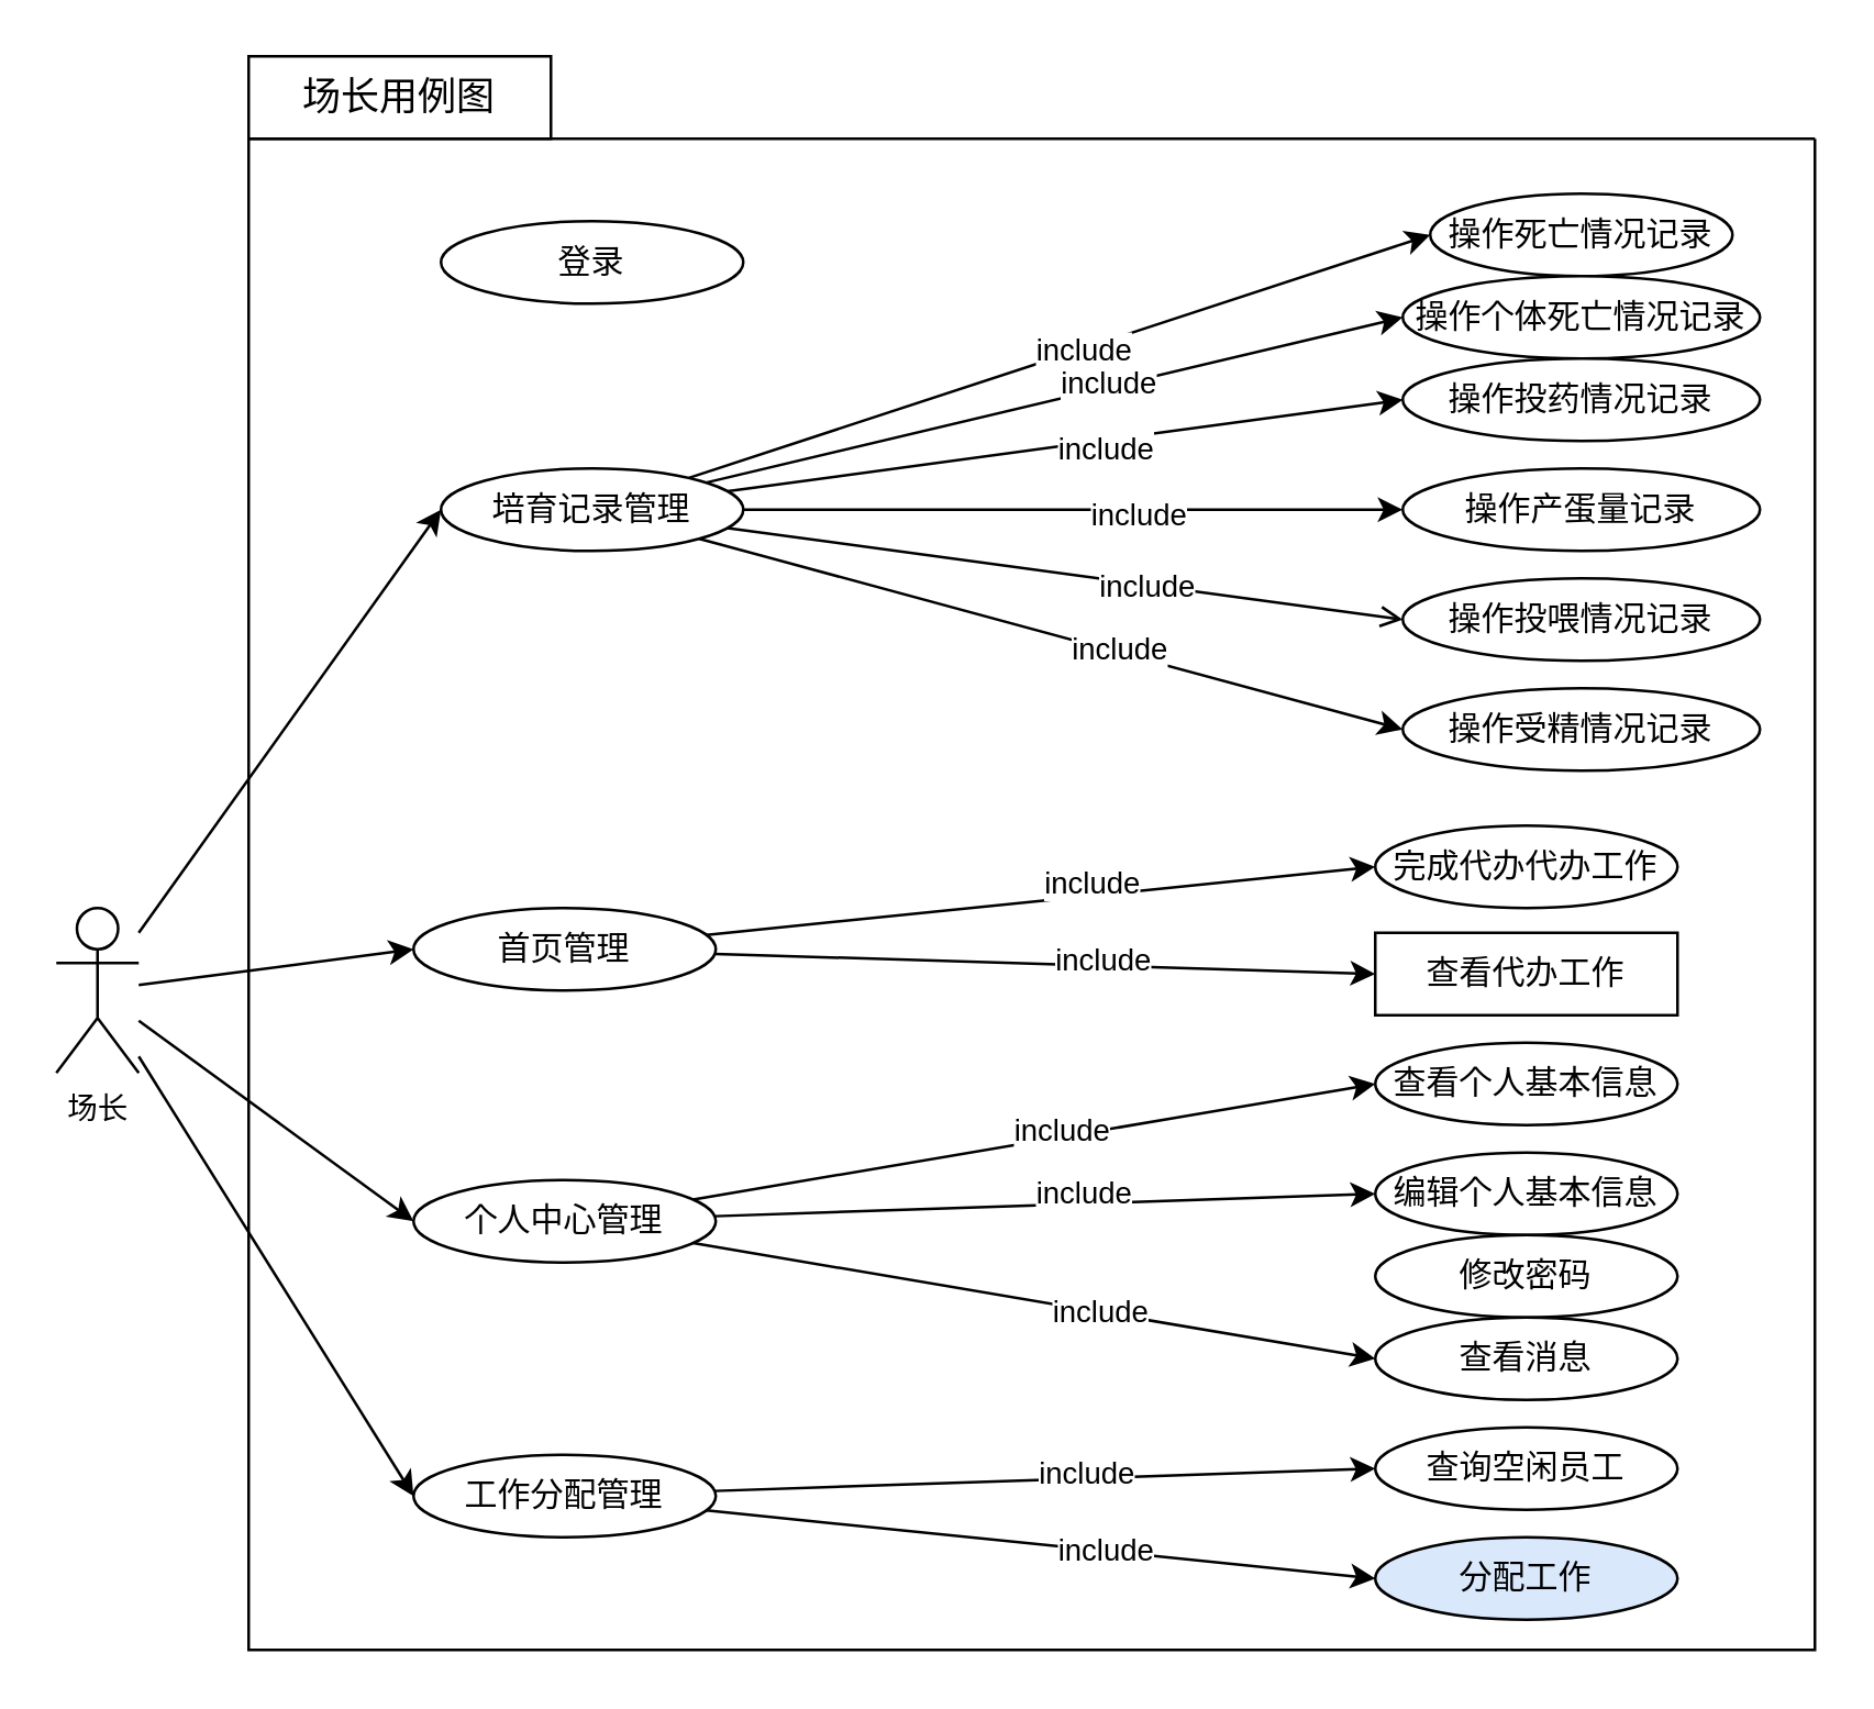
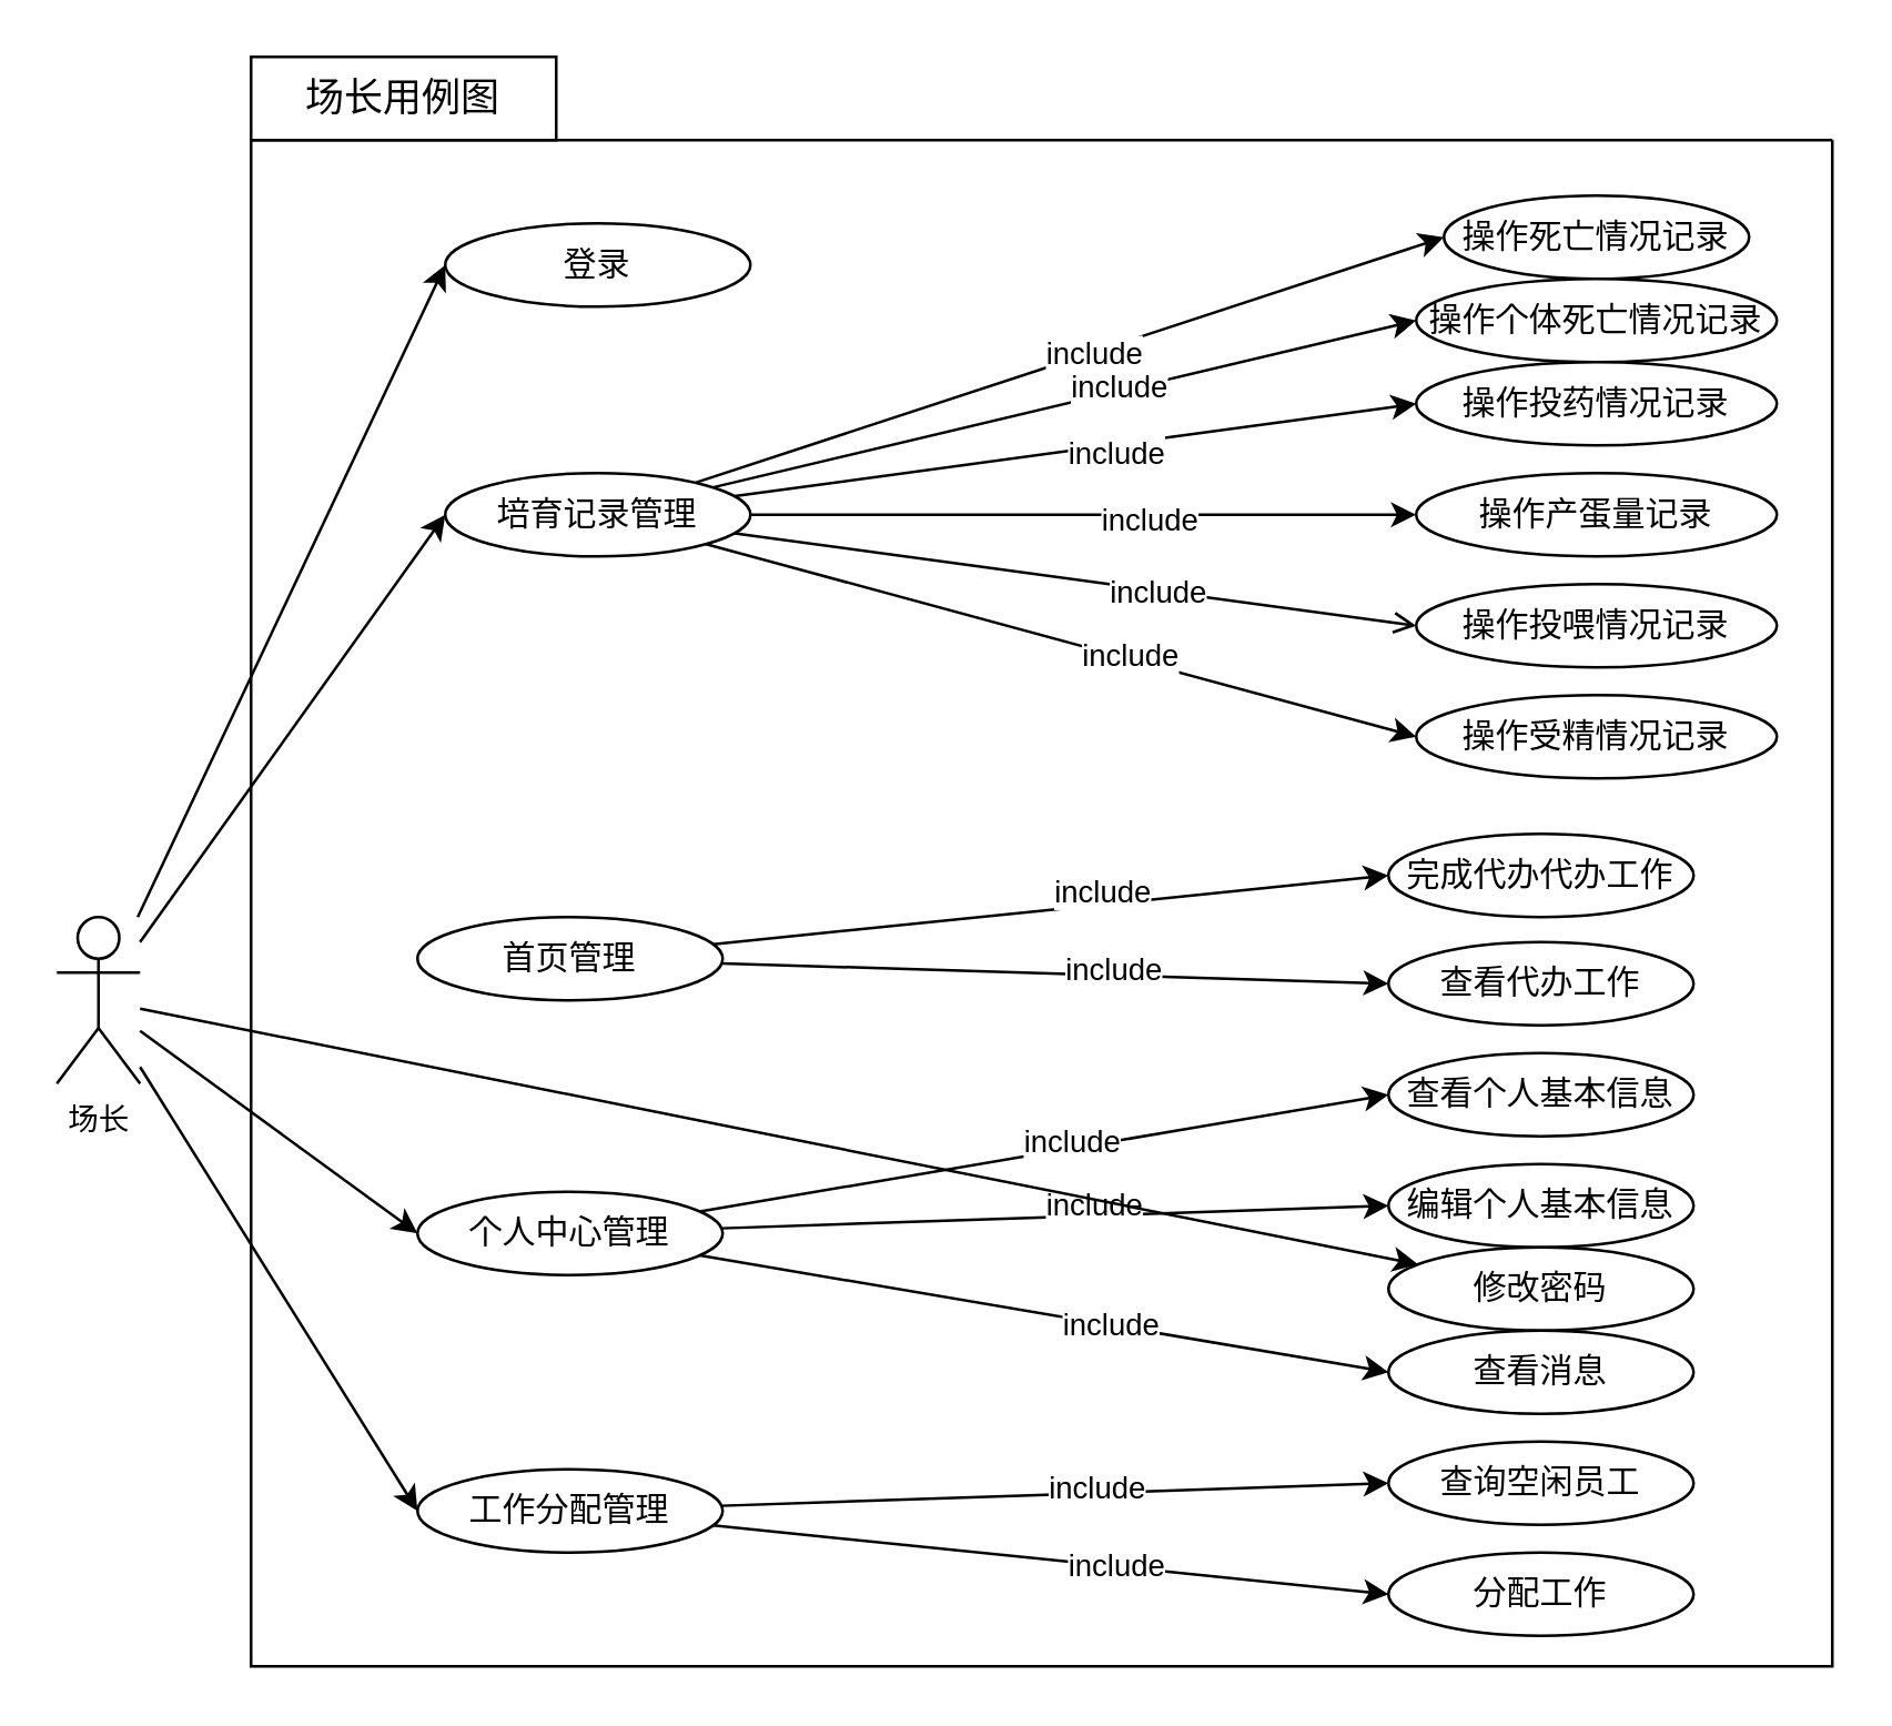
+ <mxCell id="48" style="edgeStyle=none;html=1;entryX=0;entryY=0.5;entryDx=0;entryDy=0;fontSize=11;" parent="1" source="53" target="3" edge="1"><mxGeometry relative="1" as="geometry" /></mxCell>
- <mxCell id="50" style="edgeStyle=none;html=1;entryX=0;entryY=0.5;entryDx=0;entryDy=0;fontSize=11;" parent="1" source="53" target="27" edge="1"><mxGeometry relative="1" as="geometry" /></mxCell>
+ <mxCell id="50" style="edgeStyle=none;html=1;fontSize=11;" parent="1" source="53" target="39" edge="1"><mxGeometry relative="1" as="geometry" /></mxCell>
- <mxCell id="29" value="查看代办工作" style="whiteSpace=wrap;html=1;rounded=0;" parent="2" vertex="1"><mxGeometry x="410" y="289" width="110" height="30" as="geometry" /></mxCell>
+ <mxCell id="29" value="查看代办工作" style="ellipse;whiteSpace=wrap;html=1;" parent="2" vertex="1"><mxGeometry x="410" y="289" width="110" height="30" as="geometry" /></mxCell>
- <mxCell id="47" value="分配工作" style="ellipse;whiteSpace=wrap;html=1;fillColor=#dae8fc;" parent="2" vertex="1"><mxGeometry x="410" y="509" width="110" height="30" as="geometry" /></mxCell>
+ <mxCell id="47" value="分配工作" style="ellipse;whiteSpace=wrap;html=1;" parent="2" vertex="1"><mxGeometry x="410" y="509" width="110" height="30" as="geometry" /></mxCell>
